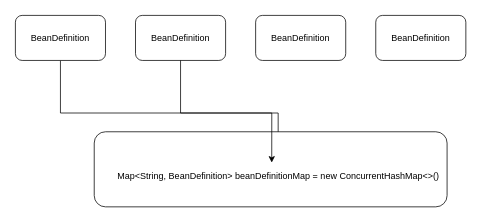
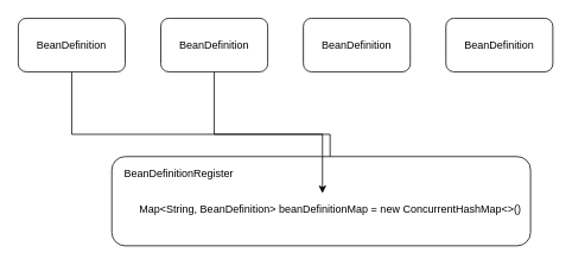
+ <mxCell id="8" value="BeanDefinitionRegister" style="text;html=1;align=center;verticalAlign=middle;resizable=0;points=[];autosize=1;strokeColor=none;fillColor=none;" vertex="1" parent="1"><mxGeometry x="125" y="180" width="150" height="30" as="geometry" /></mxCell>
